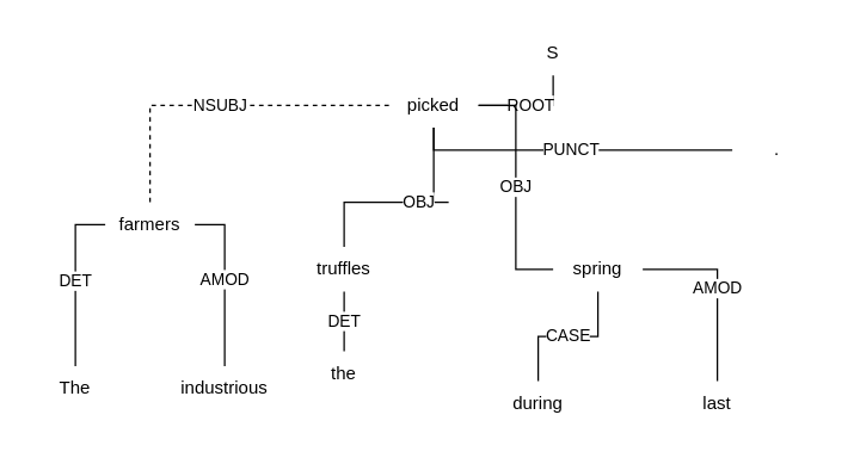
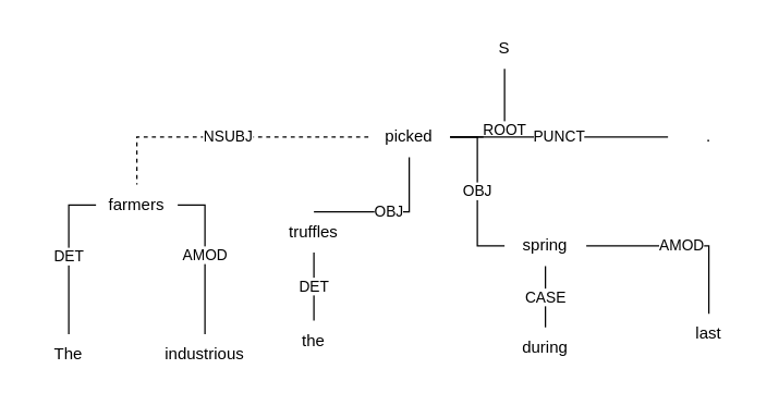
- <mxCell id="7" value="picked" style="text;html=1;strokeColor=none;fillColor=none;align=center;verticalAlign=middle;whiteSpace=wrap;rounded=0;" vertex="1" parent="1"><mxGeometry x="260" y="55" width="60" height="30" as="geometry" /></mxCell>
+ <mxCell id="7" value="picked" style="text;html=1;strokeColor=none;fillColor=none;align=center;verticalAlign=middle;whiteSpace=wrap;rounded=0;" vertex="1" parent="1"><mxGeometry x="270" y="85" width="60" height="30" as="geometry" /></mxCell>
- <mxCell id="14" value="truffles" style="text;html=1;strokeColor=none;fillColor=none;align=center;verticalAlign=middle;whiteSpace=wrap;rounded=0;" vertex="1" parent="1"><mxGeometry x="200" y="165" width="60" height="30" as="geometry" /></mxCell>
+ <mxCell id="14" value="truffles" style="text;html=1;strokeColor=none;fillColor=none;align=center;verticalAlign=middle;whiteSpace=wrap;rounded=0;" vertex="1" parent="1"><mxGeometry x="200" y="155" width="60" height="30" as="geometry" /></mxCell>
- <mxCell id="19" value="during" style="text;html=1;strokeColor=none;fillColor=none;align=center;verticalAlign=middle;whiteSpace=wrap;rounded=0;" vertex="1" parent="1"><mxGeometry x="330" y="255" width="60" height="30" as="geometry" /></mxCell>
+ <mxCell id="19" value="during" style="text;html=1;strokeColor=none;fillColor=none;align=center;verticalAlign=middle;whiteSpace=wrap;rounded=0;" vertex="1" parent="1"><mxGeometry x="370" y="240" width="60" height="30" as="geometry" /></mxCell>
- <mxCell id="20" value="last" style="text;html=1;strokeColor=none;fillColor=none;align=center;verticalAlign=middle;whiteSpace=wrap;rounded=0;" vertex="1" parent="1"><mxGeometry x="450" y="255" width="60" height="30" as="geometry" /></mxCell>
+ <mxCell id="20" value="last" style="text;html=1;strokeColor=none;fillColor=none;align=center;verticalAlign=middle;whiteSpace=wrap;rounded=0;" vertex="1" parent="1"><mxGeometry x="490" y="230" width="60" height="30" as="geometry" /></mxCell>
